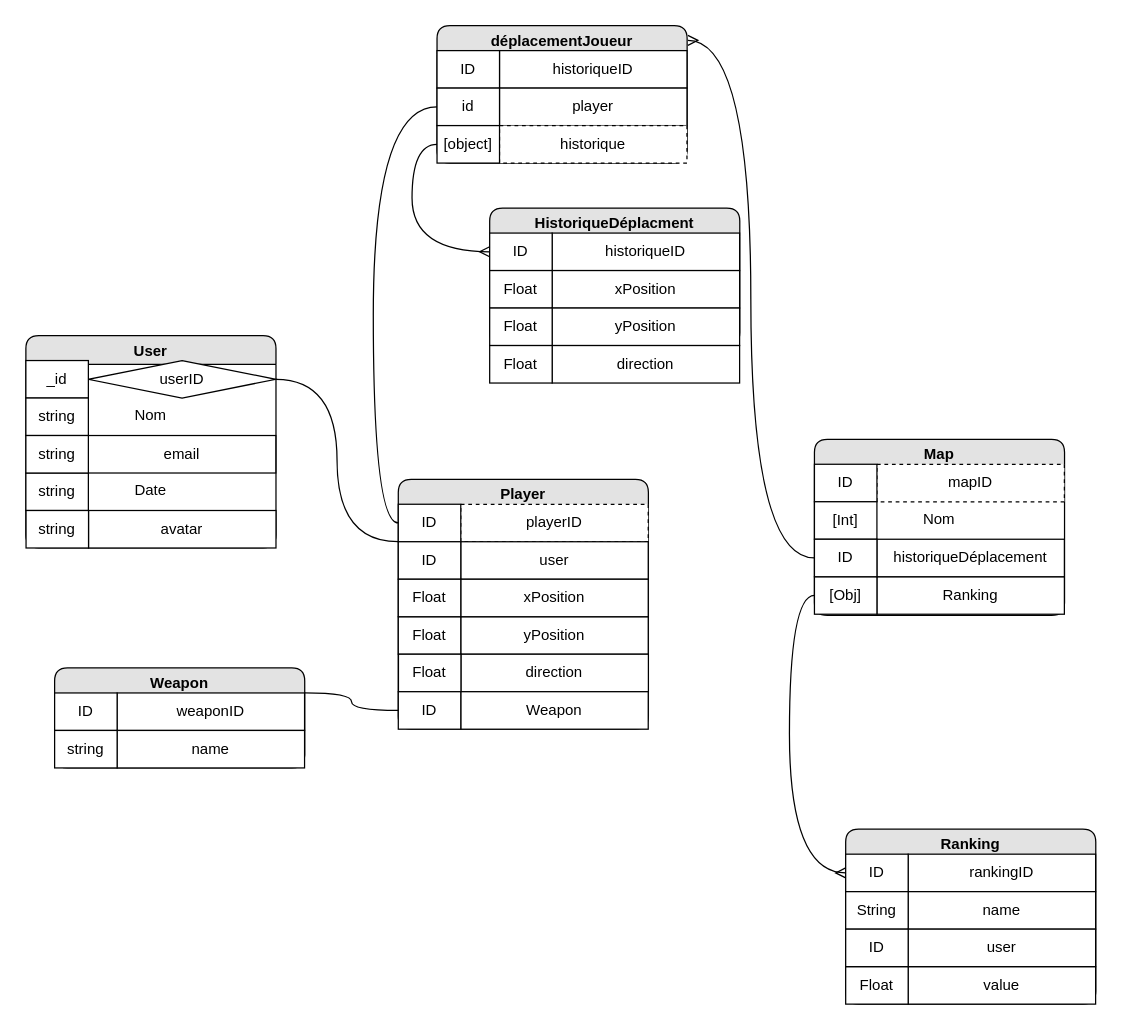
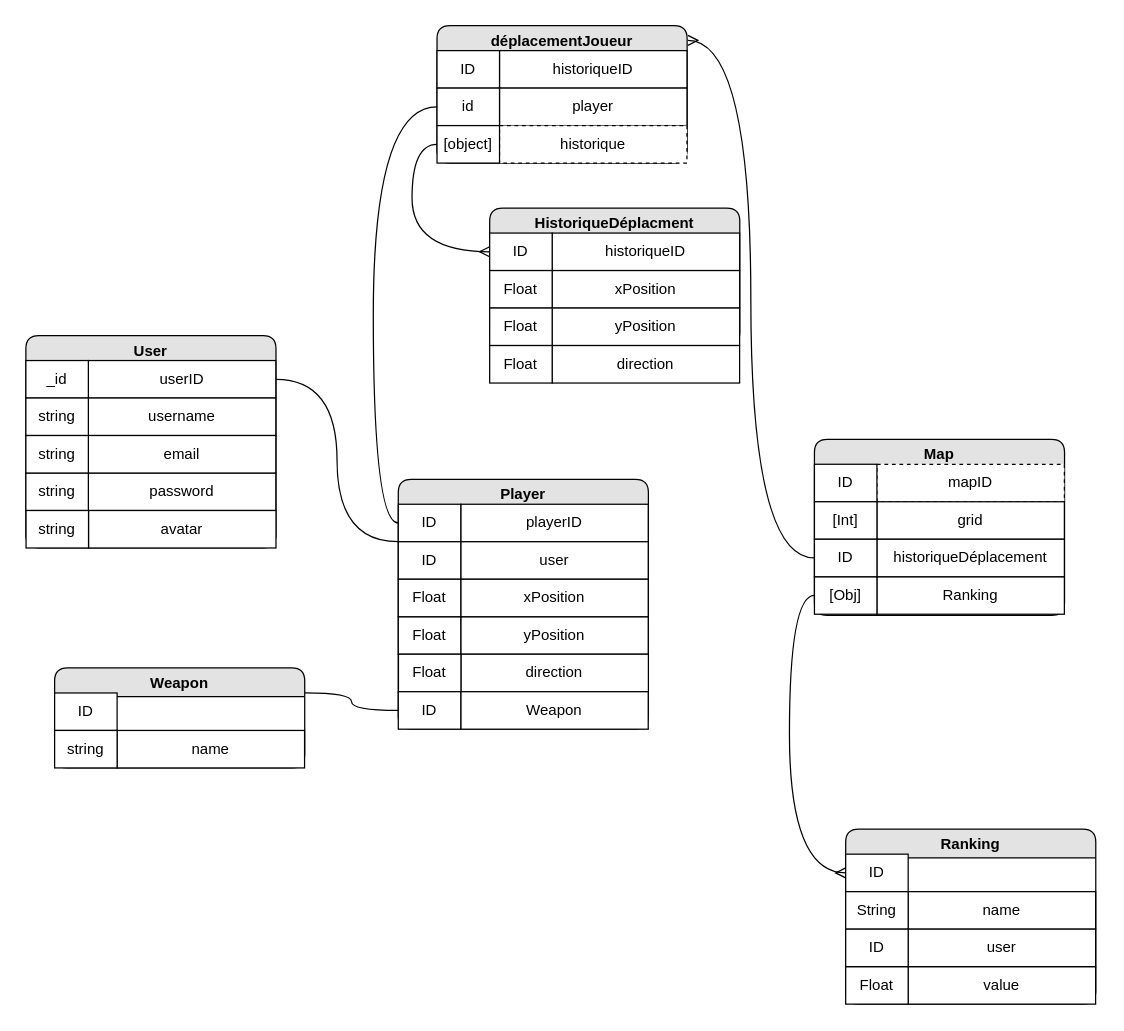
- <mxCell id="4" value="userID" style="rhombus;whiteSpace=wrap;html=1;shadow=0;fillColor=default;" parent="3" vertex="1"><mxGeometry x="50" width="150" height="30" as="geometry" /></mxCell>
+ <mxCell id="4" value="userID" style="rounded=0;whiteSpace=wrap;html=1;shadow=0;fillColor=default;" parent="3" vertex="1"><mxGeometry x="50" width="150" height="30" as="geometry" /></mxCell>
+ <mxCell id="7" value="username" style="rounded=0;whiteSpace=wrap;html=1;shadow=0;fillColor=default;" parent="6" vertex="1"><mxGeometry x="50" width="150" height="30" as="geometry" /></mxCell>
+ <mxCell id="10" value="password" style="rounded=0;whiteSpace=wrap;html=1;shadow=0;fillColor=default;" parent="9" vertex="1"><mxGeometry x="50" width="150" height="30" as="geometry" /></mxCell>
+ <mxCell id="42" value="grid" style="rounded=0;whiteSpace=wrap;html=1;shadow=0;fillColor=default;" parent="41" vertex="1"><mxGeometry x="50" width="150" height="30" as="geometry" /></mxCell>
- <mxCell id="21" value="playerID" style="rounded=0;whiteSpace=wrap;html=1;shadow=0;fillColor=default;dashed=1;" parent="20" vertex="1"><mxGeometry x="50" width="150" height="30" as="geometry" /></mxCell>
+ <mxCell id="21" value="playerID" style="rounded=0;whiteSpace=wrap;html=1;shadow=0;fillColor=default;" parent="20" vertex="1"><mxGeometry x="50" width="150" height="30" as="geometry" /></mxCell>
- <mxCell id="53" value="weaponID" style="rounded=0;whiteSpace=wrap;html=1;shadow=0;fillColor=default;" parent="52" vertex="1"><mxGeometry x="50" width="150" height="30" as="geometry" /></mxCell>
- <mxCell id="71" value="rankingID" style="rounded=0;whiteSpace=wrap;html=1;shadow=0;fillColor=default;" parent="70" vertex="1"><mxGeometry x="50" width="150" height="30" as="geometry" /></mxCell>
